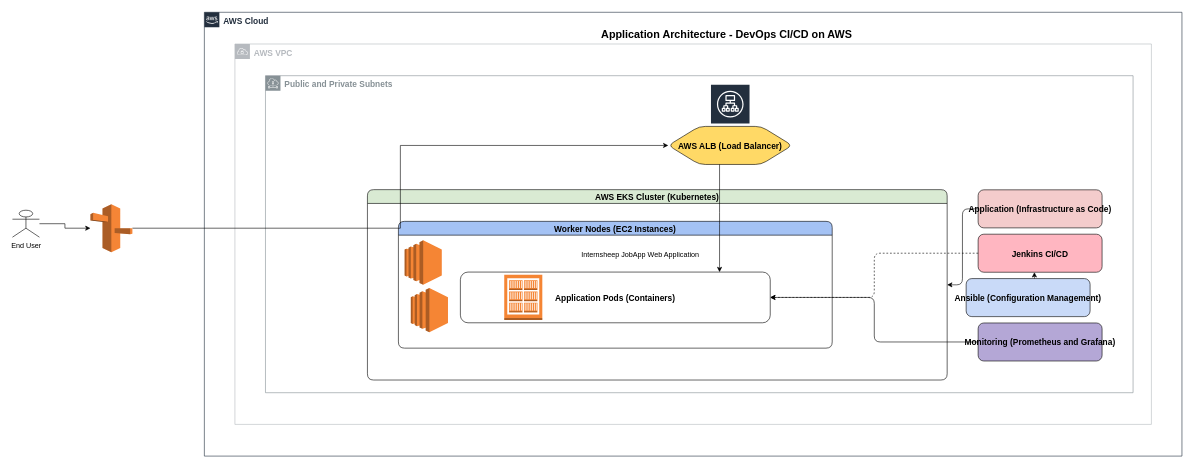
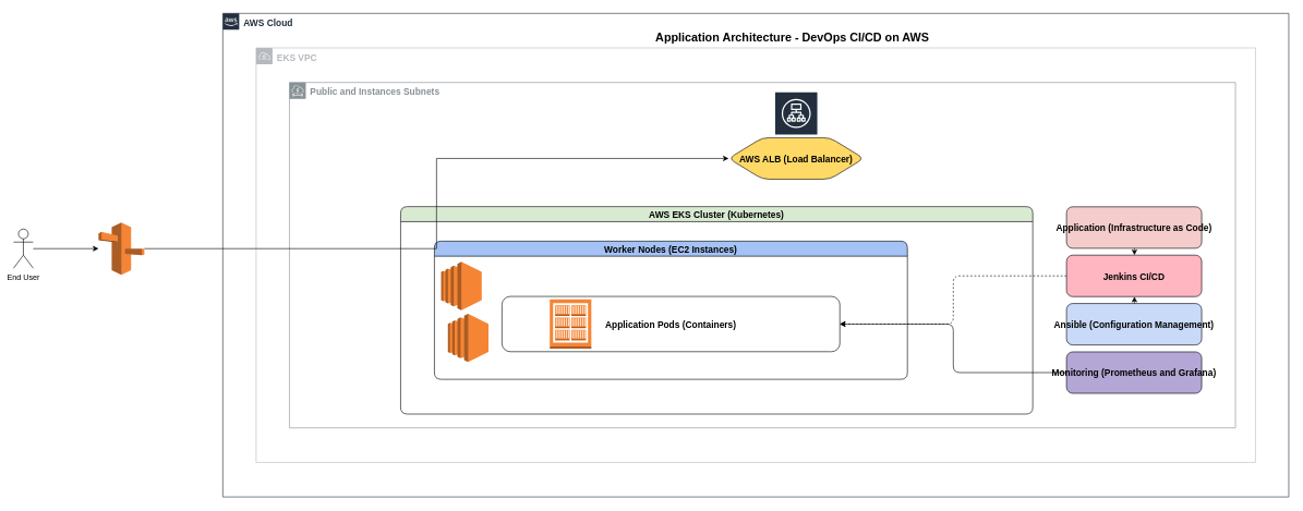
- <mxCell id="4" value="AWS VPC" style="swimlane;rounded=1;fillColor=#E1F3FF;strokeColor=#000000;fontSize=14;fontStyle=1;shape=mxgraph.aws4.group;grIcon=mxgraph.aws4.group_vpc;strokeColor=#B6BABF;fillColor=none;verticalAlign=top;align=left;spacingLeft=30;fontColor=#B6BABF;dashed=0;" vertex="1" parent="3"><mxGeometry x="50.938" y="52.857" width="1528.125" height="634.286" as="geometry" /></mxCell>
+ <mxCell id="4" value="EKS VPC" style="swimlane;rounded=1;fillColor=#E1F3FF;strokeColor=#000000;fontSize=14;fontStyle=1;shape=mxgraph.aws4.group;grIcon=mxgraph.aws4.group_vpc;strokeColor=#B6BABF;fillColor=none;verticalAlign=top;align=left;spacingLeft=30;fontColor=#B6BABF;dashed=0;" vertex="1" parent="3"><mxGeometry x="50.938" y="52.857" width="1528.125" height="634.286" as="geometry" /></mxCell>
- <mxCell id="5" value="Public and Private Subnets" style="swimlane;rounded=1;fillColor=#C9E8FF;strokeColor=#000000;fontSize=14;fontStyle=1;shape=mxgraph.aws4.group;grIcon=mxgraph.aws4.group_subnet;strokeColor=#879196;fillColor=none;verticalAlign=top;align=left;spacingLeft=30;fontColor=#879196;dashed=0;" vertex="1" parent="4"><mxGeometry x="50.938" y="52.857" width="1446.625" height="528.571" as="geometry" /></mxCell>
+ <mxCell id="5" value="Public and Instances Subnets" style="swimlane;rounded=1;fillColor=#C9E8FF;strokeColor=#000000;fontSize=14;fontStyle=1;shape=mxgraph.aws4.group;grIcon=mxgraph.aws4.group_subnet;strokeColor=#879196;fillColor=none;verticalAlign=top;align=left;spacingLeft=30;fontColor=#879196;dashed=0;" vertex="1" parent="4"><mxGeometry x="50.938" y="52.857" width="1446.625" height="528.571" as="geometry" /></mxCell>
- <mxCell id="18" style="edgeStyle=elbowEdgeStyle;rounded=1;strokeColor=#000000;" edge="1" parent="5" source="6" target="9"><mxGeometry relative="1" as="geometry" /></mxCell>
- <mxCell id="29" value="End User" style="shape=umlActor;verticalLabelPosition=bottom;verticalAlign=top;html=1;outlineConnect=0;" vertex="1" parent="1"><mxGeometry x="20" y="350" width="45" height="45" as="geometry" /></mxCell>
+ <mxCell id="29" value="End User" style="shape=umlActor;verticalLabelPosition=bottom;verticalAlign=top;html=1;outlineConnect=0;" vertex="1" parent="1"><mxGeometry x="20" y="350" width="30" height="60" as="geometry" /></mxCell>
- <mxCell id="20" style="edgeStyle=elbowEdgeStyle;rounded=1;strokeColor=#000000;" edge="1" parent="5" source="15" target="7"><mxGeometry relative="1" as="geometry" /></mxCell>
+ <mxCell id="20" style="edgeStyle=elbowEdgeStyle;rounded=1;strokeColor=#000000;" edge="1" parent="5" source="15" target="14"><mxGeometry relative="1" as="geometry" /></mxCell>
- <mxCell id="12" value="Internsheep JobApp Web Application" style="text;html=1;align=center;verticalAlign=middle;whiteSpace=wrap;rounded=0;" vertex="1" parent="8"><mxGeometry x="286.47" y="41.14" width="233.53" height="30" as="geometry" /></mxCell>
- <mxCell id="16" value="Ansible (Configuration Management)" style="shape=rectangle;rounded=1;strokeColor=#000000;fillColor=#C9DAF8;fontSize=14;fontStyle=1;" vertex="1" parent="5"><mxGeometry x="1168.299" y="338.286" width="206.661" height="63.429" as="geometry" /></mxCell>
+ <mxCell id="16" value="Ansible (Configuration Management)" style="shape=rectangle;rounded=1;strokeColor=#000000;fillColor=#C9DAF8;fontSize=14;fontStyle=1;" vertex="1" parent="5"><mxGeometry x="1188.299" y="338.286" width="206.661" height="63.429" as="geometry" /></mxCell>
